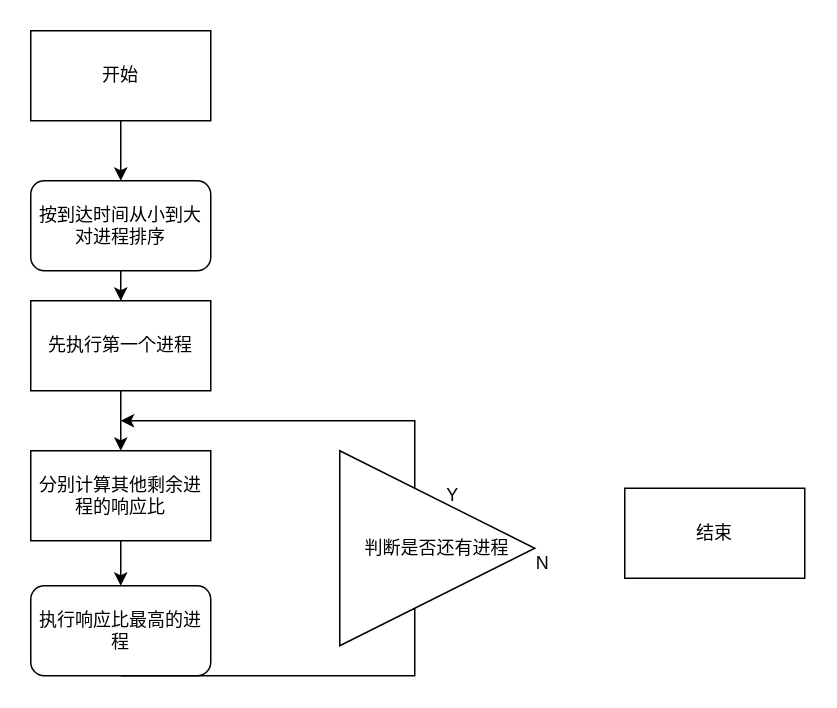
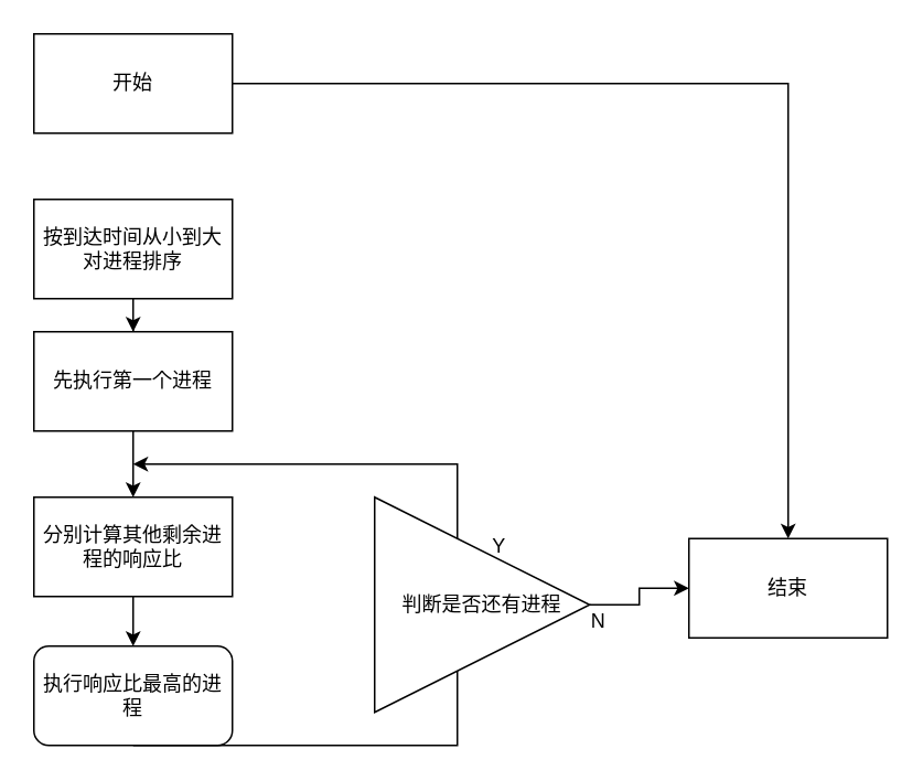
- <mxCell id="2" value="" style="edgeStyle=orthogonalEdgeStyle;rounded=0;orthogonalLoop=1;jettySize=auto;html=1;" edge="1" parent="1" source="3" target="5"><mxGeometry relative="1" as="geometry" /></mxCell>
+ <mxCell id="2" value="" style="edgeStyle=orthogonalEdgeStyle;rounded=0;orthogonalLoop=1;jettySize=auto;html=1;" edge="1" parent="1" source="3" target="12"><mxGeometry relative="1" as="geometry" /></mxCell>
- <mxCell id="5" value="按到达时间从小到大对进程排序" style="whiteSpace=wrap;html=1;rounded=1;" vertex="1" parent="1"><mxGeometry x="20" y="120" width="120" height="60" as="geometry" /></mxCell>
+ <mxCell id="5" value="按到达时间从小到大对进程排序" style="rounded=0;whiteSpace=wrap;html=1;" vertex="1" parent="1"><mxGeometry x="20" y="120" width="120" height="60" as="geometry" /></mxCell>
+ <mxCell id="14" value="" style="edgeStyle=orthogonalEdgeStyle;rounded=0;orthogonalLoop=1;jettySize=auto;html=1;" edge="1" parent="1" source="15" target="12"><mxGeometry relative="1" as="geometry" /></mxCell>
